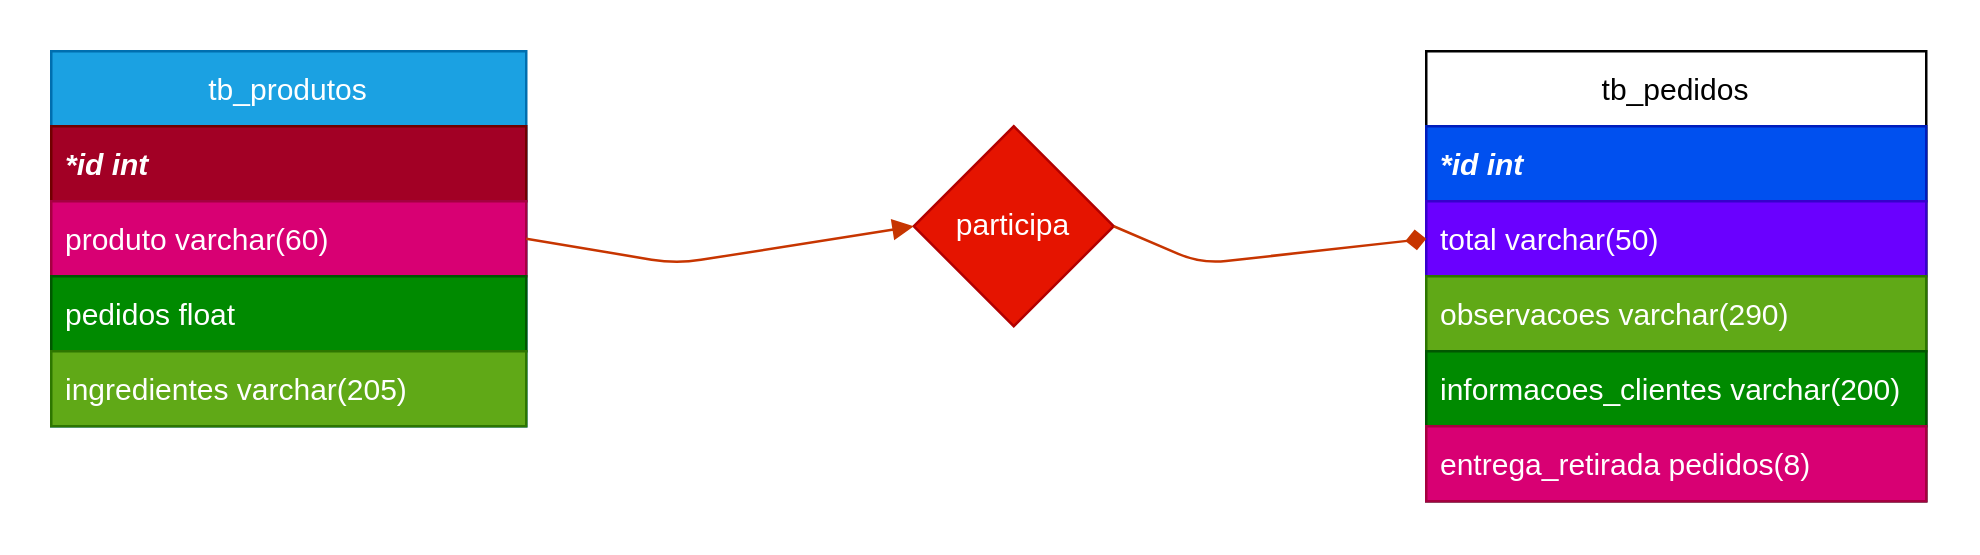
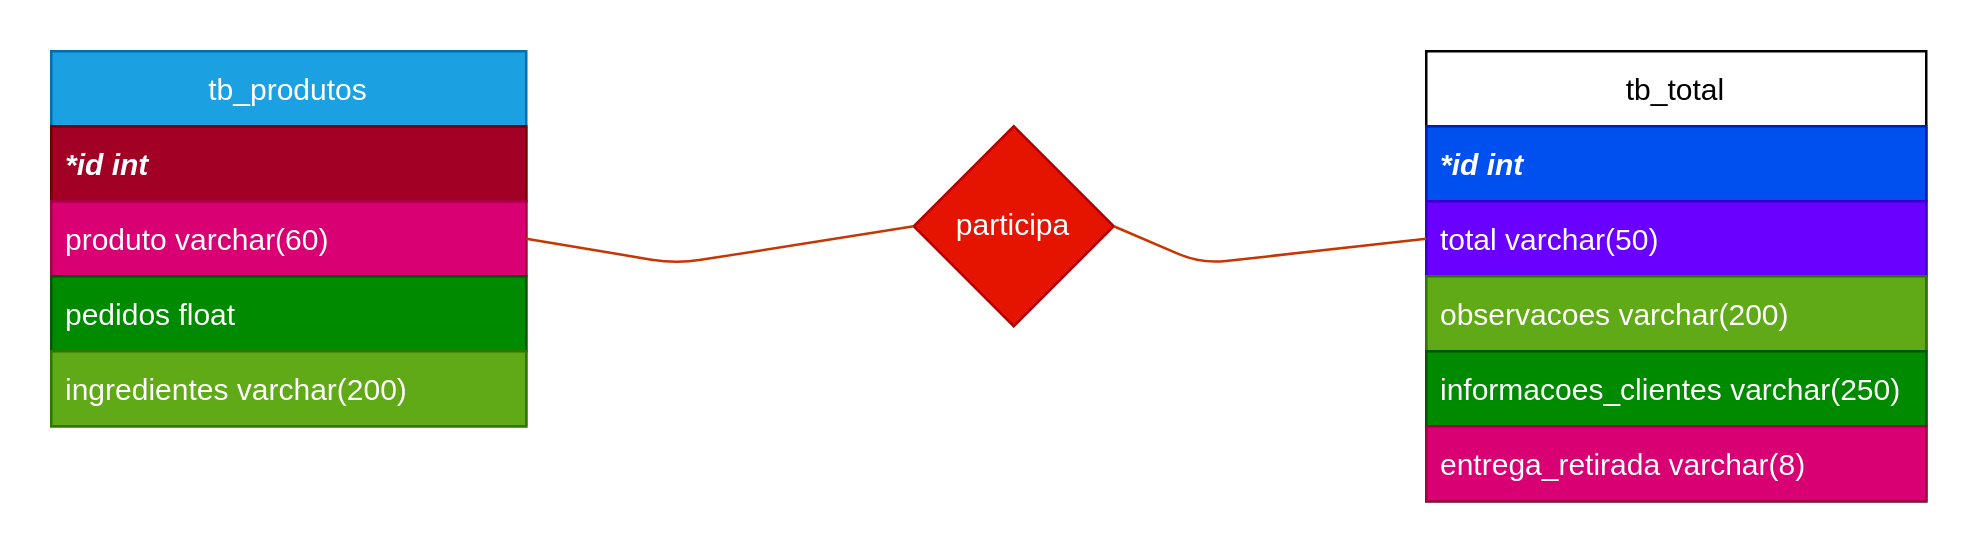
- <mxCell id="7" value="tb_pedidos" style="swimlane;fontStyle=0;childLayout=stackLayout;horizontal=1;startSize=30;horizontalStack=0;resizeParent=1;resizeParentMax=0;resizeLast=0;collapsible=1;marginBottom=0;" vertex="1" parent="1"><mxGeometry x="570" y="20" width="200" height="180" as="geometry" /></mxCell>
+ <mxCell id="7" value="tb_total" style="swimlane;fontStyle=0;childLayout=stackLayout;horizontal=1;startSize=30;horizontalStack=0;resizeParent=1;resizeParentMax=0;resizeLast=0;collapsible=1;marginBottom=0;" vertex="1" parent="1"><mxGeometry x="570" y="20" width="200" height="180" as="geometry" /></mxCell>
- <mxCell id="14" value="" style="endArrow=block;html=1;exitX=1;exitY=0.5;exitDx=0;exitDy=0;entryX=0;entryY=0.5;entryDx=0;entryDy=0;fillColor=#fa6800;strokeColor=#C73500;" edge="1" parent="1" source="4" target="13"><mxGeometry width="50" height="50" relative="1" as="geometry"><mxPoint x="170" y="380" as="sourcePoint" /><mxPoint x="270" y="380" as="targetPoint" /><Array as="points"><mxPoint x="270" y="105" /></Array></mxGeometry></mxCell>
+ <mxCell id="14" value="" style="endArrow=none;html=1;exitX=1;exitY=0.5;exitDx=0;exitDy=0;entryX=0;entryY=0.5;entryDx=0;entryDy=0;fillColor=#fa6800;strokeColor=#C73500;" edge="1" parent="1" source="4" target="13"><mxGeometry width="50" height="50" relative="1" as="geometry"><mxPoint x="170" y="380" as="sourcePoint" /><mxPoint x="270" y="380" as="targetPoint" /><Array as="points"><mxPoint x="270" y="105" /></Array></mxGeometry></mxCell>
- <mxCell id="15" value="" style="endArrow=diamond;html=1;exitX=1;exitY=0.5;exitDx=0;exitDy=0;entryX=0;entryY=0.5;entryDx=0;entryDy=0;fillColor=#fa6800;strokeColor=#C73500;" edge="1" parent="1" source="13" target="9"><mxGeometry width="50" height="50" relative="1" as="geometry"><mxPoint x="460" y="100" as="sourcePoint" /><mxPoint x="510" y="50" as="targetPoint" /><Array as="points"><mxPoint x="480" y="105" /></Array></mxGeometry></mxCell>
+ <mxCell id="15" value="" style="endArrow=none;html=1;exitX=1;exitY=0.5;exitDx=0;exitDy=0;entryX=0;entryY=0.5;entryDx=0;entryDy=0;fillColor=#fa6800;strokeColor=#C73500;" edge="1" parent="1" source="13" target="9"><mxGeometry width="50" height="50" relative="1" as="geometry"><mxPoint x="460" y="100" as="sourcePoint" /><mxPoint x="510" y="50" as="targetPoint" /><Array as="points"><mxPoint x="480" y="105" /></Array></mxGeometry></mxCell>
- <mxCell id="10" value="observacoes varchar(290)" style="text;strokeColor=#2D7600;fillColor=#60a917;align=left;verticalAlign=middle;spacingLeft=4;spacingRight=4;overflow=hidden;points=[[0,0.5],[1,0.5]];portConstraint=eastwest;rotatable=0;fontColor=#ffffff;" vertex="1" parent="7"><mxGeometry y="90" width="200" height="30" as="geometry" /></mxCell>
+ <mxCell id="10" value="observacoes varchar(200)" style="text;strokeColor=#2D7600;fillColor=#60a917;align=left;verticalAlign=middle;spacingLeft=4;spacingRight=4;overflow=hidden;points=[[0,0.5],[1,0.5]];portConstraint=eastwest;rotatable=0;fontColor=#ffffff;" vertex="1" parent="7"><mxGeometry y="90" width="200" height="30" as="geometry" /></mxCell>
- <mxCell id="6" value="ingredientes varchar(205)" style="text;strokeColor=#2D7600;fillColor=#60a917;align=left;verticalAlign=middle;spacingLeft=4;spacingRight=4;overflow=hidden;points=[[0,0.5],[1,0.5]];portConstraint=eastwest;rotatable=0;fontColor=#ffffff;" vertex="1" parent="2"><mxGeometry y="120" width="190" height="30" as="geometry" /></mxCell>
+ <mxCell id="6" value="ingredientes varchar(200)" style="text;strokeColor=#2D7600;fillColor=#60a917;align=left;verticalAlign=middle;spacingLeft=4;spacingRight=4;overflow=hidden;points=[[0,0.5],[1,0.5]];portConstraint=eastwest;rotatable=0;fontColor=#ffffff;" vertex="1" parent="2"><mxGeometry y="120" width="190" height="30" as="geometry" /></mxCell>
- <mxCell id="11" value="informacoes_clientes varchar(200)" style="text;strokeColor=#005700;fillColor=#008a00;align=left;verticalAlign=middle;spacingLeft=4;spacingRight=4;overflow=hidden;points=[[0,0.5],[1,0.5]];portConstraint=eastwest;rotatable=0;fontColor=#ffffff;" vertex="1" parent="7"><mxGeometry y="120" width="200" height="30" as="geometry" /></mxCell>
+ <mxCell id="11" value="informacoes_clientes varchar(250)" style="text;strokeColor=#005700;fillColor=#008a00;align=left;verticalAlign=middle;spacingLeft=4;spacingRight=4;overflow=hidden;points=[[0,0.5],[1,0.5]];portConstraint=eastwest;rotatable=0;fontColor=#ffffff;" vertex="1" parent="7"><mxGeometry y="120" width="200" height="30" as="geometry" /></mxCell>
- <mxCell id="12" value="entrega_retirada pedidos(8)" style="text;strokeColor=#A50040;fillColor=#d80073;align=left;verticalAlign=middle;spacingLeft=4;spacingRight=4;overflow=hidden;points=[[0,0.5],[1,0.5]];portConstraint=eastwest;rotatable=0;fontColor=#ffffff;" vertex="1" parent="7"><mxGeometry y="150" width="200" height="30" as="geometry" /></mxCell>
+ <mxCell id="12" value="entrega_retirada varchar(8)" style="text;strokeColor=#A50040;fillColor=#d80073;align=left;verticalAlign=middle;spacingLeft=4;spacingRight=4;overflow=hidden;points=[[0,0.5],[1,0.5]];portConstraint=eastwest;rotatable=0;fontColor=#ffffff;" vertex="1" parent="7"><mxGeometry y="150" width="200" height="30" as="geometry" /></mxCell>
